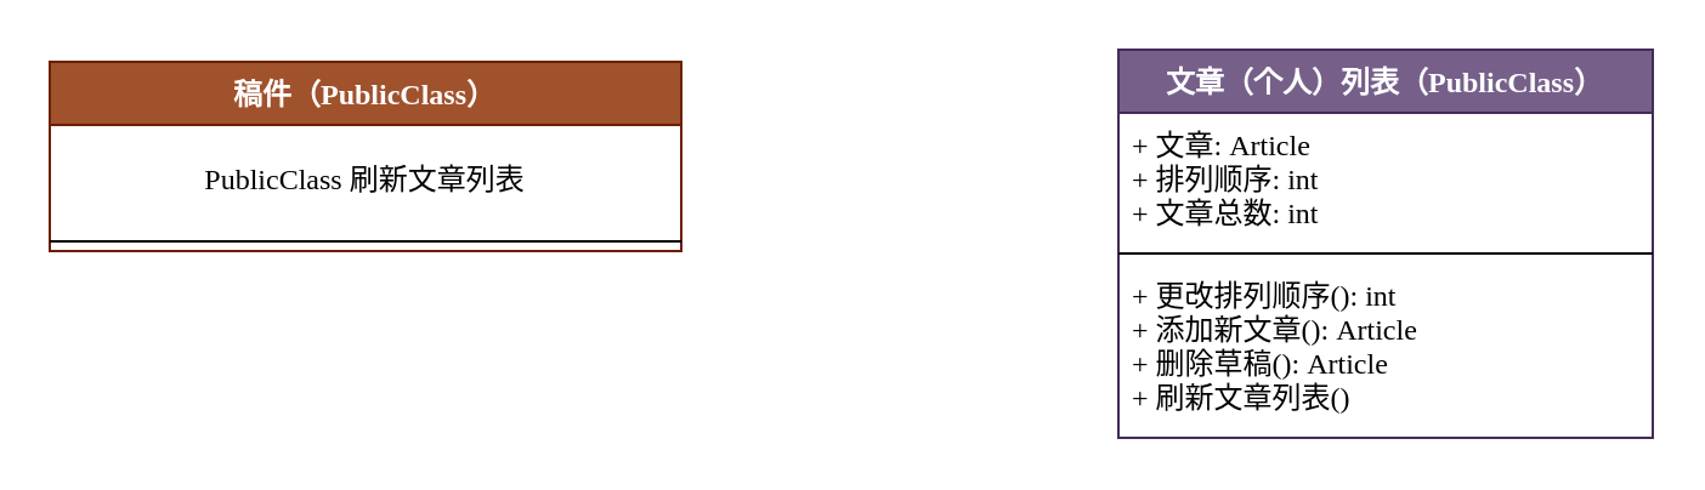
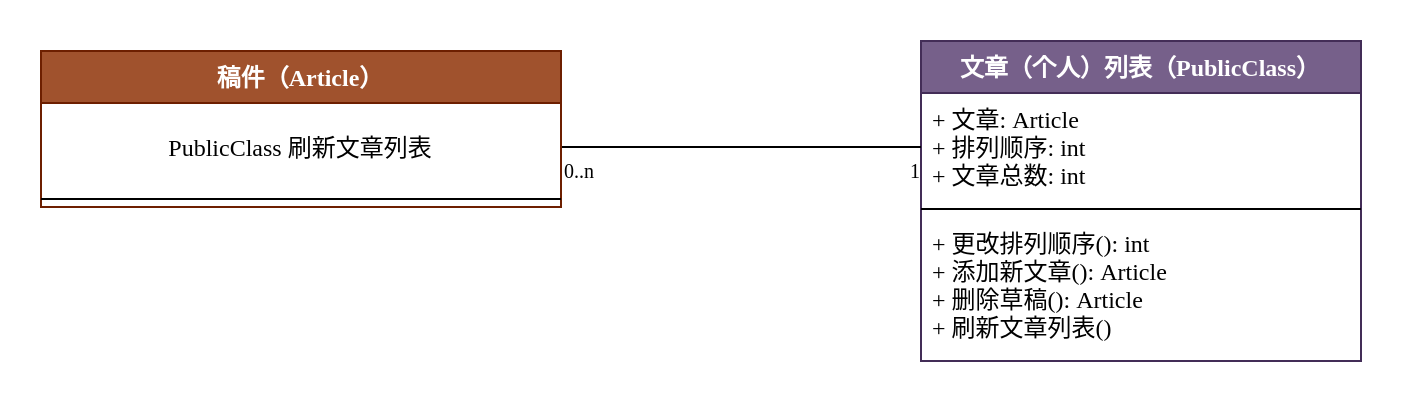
- <mxCell id="9" value="稿件（PublicClass）&#10;" style="swimlane;fontStyle=1;align=center;verticalAlign=top;childLayout=stackLayout;horizontal=1;startSize=26;horizontalStack=0;resizeParent=1;resizeParentMax=0;resizeLast=0;collapsible=1;marginBottom=0;fillColor=#a0522d;strokeColor=#6D1F00;fontColor=#ffffff;fontFamily=SF Mono;" vertex="1" parent="1"><mxGeometry x="20" y="25" width="260" height="78" as="geometry"><mxRectangle x="170" y="300" width="130" height="26" as="alternateBounds" /></mxGeometry></mxCell>
+ <mxCell id="9" value="稿件（Article）&#10;" style="swimlane;fontStyle=1;align=center;verticalAlign=top;childLayout=stackLayout;horizontal=1;startSize=26;horizontalStack=0;resizeParent=1;resizeParentMax=0;resizeLast=0;collapsible=1;marginBottom=0;fillColor=#a0522d;strokeColor=#6D1F00;fontColor=#ffffff;fontFamily=SF Mono;" vertex="1" parent="1"><mxGeometry x="20" y="25" width="260" height="78" as="geometry"><mxRectangle x="170" y="300" width="130" height="26" as="alternateBounds" /></mxGeometry></mxCell>
+ <mxCell id="6" value="" style="endArrow=none;html=1;endSize=12;startArrow=none;startSize=14;startFill=0;edgeStyle=orthogonalEdgeStyle;fontFamily=SF Mono;endFill=0;" parent="1" target="3" edge="1" source="10"><mxGeometry relative="1" as="geometry"><mxPoint x="280" y="67" as="sourcePoint" /><mxPoint x="370" y="79" as="targetPoint" /></mxGeometry></mxCell>
+ <mxCell id="7" value="0..n" style="resizable=0;html=1;align=left;verticalAlign=top;labelBackgroundColor=#ffffff;fontSize=10;fontFamily=SF Mono;" parent="6" connectable="0" vertex="1"><mxGeometry x="-1" relative="1" as="geometry" /></mxCell>
+ <mxCell id="8" value="1" style="resizable=0;html=1;align=right;verticalAlign=top;labelBackgroundColor=#ffffff;fontSize=10;fontFamily=SF Mono;" parent="6" connectable="0" vertex="1"><mxGeometry x="1" relative="1" as="geometry" /></mxCell>
